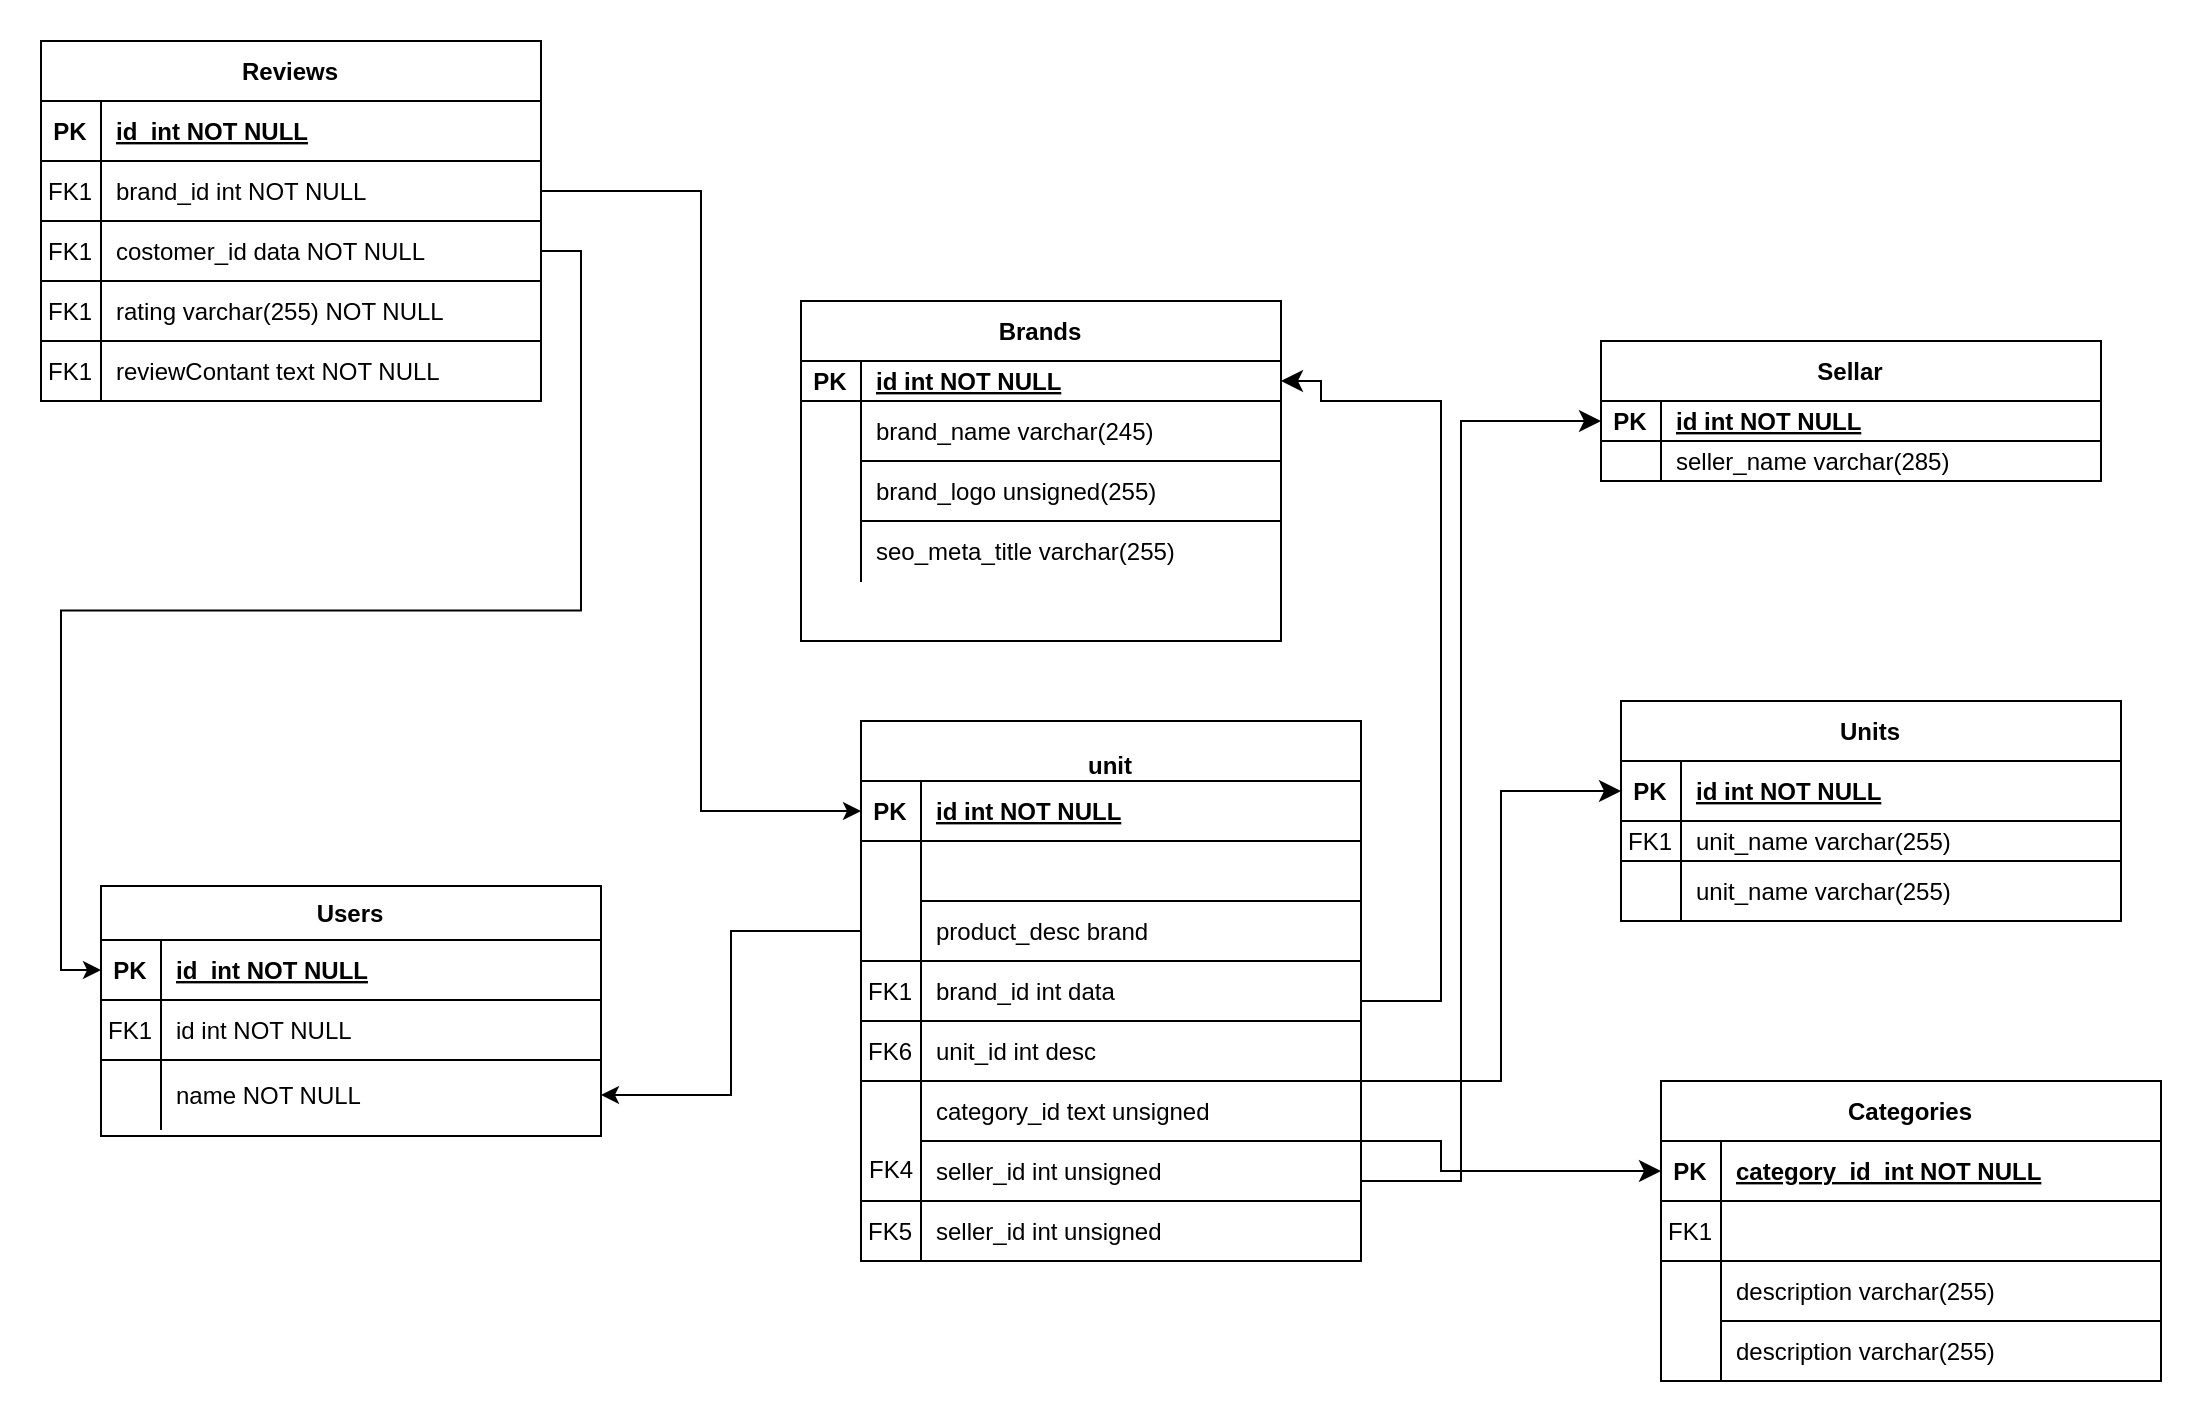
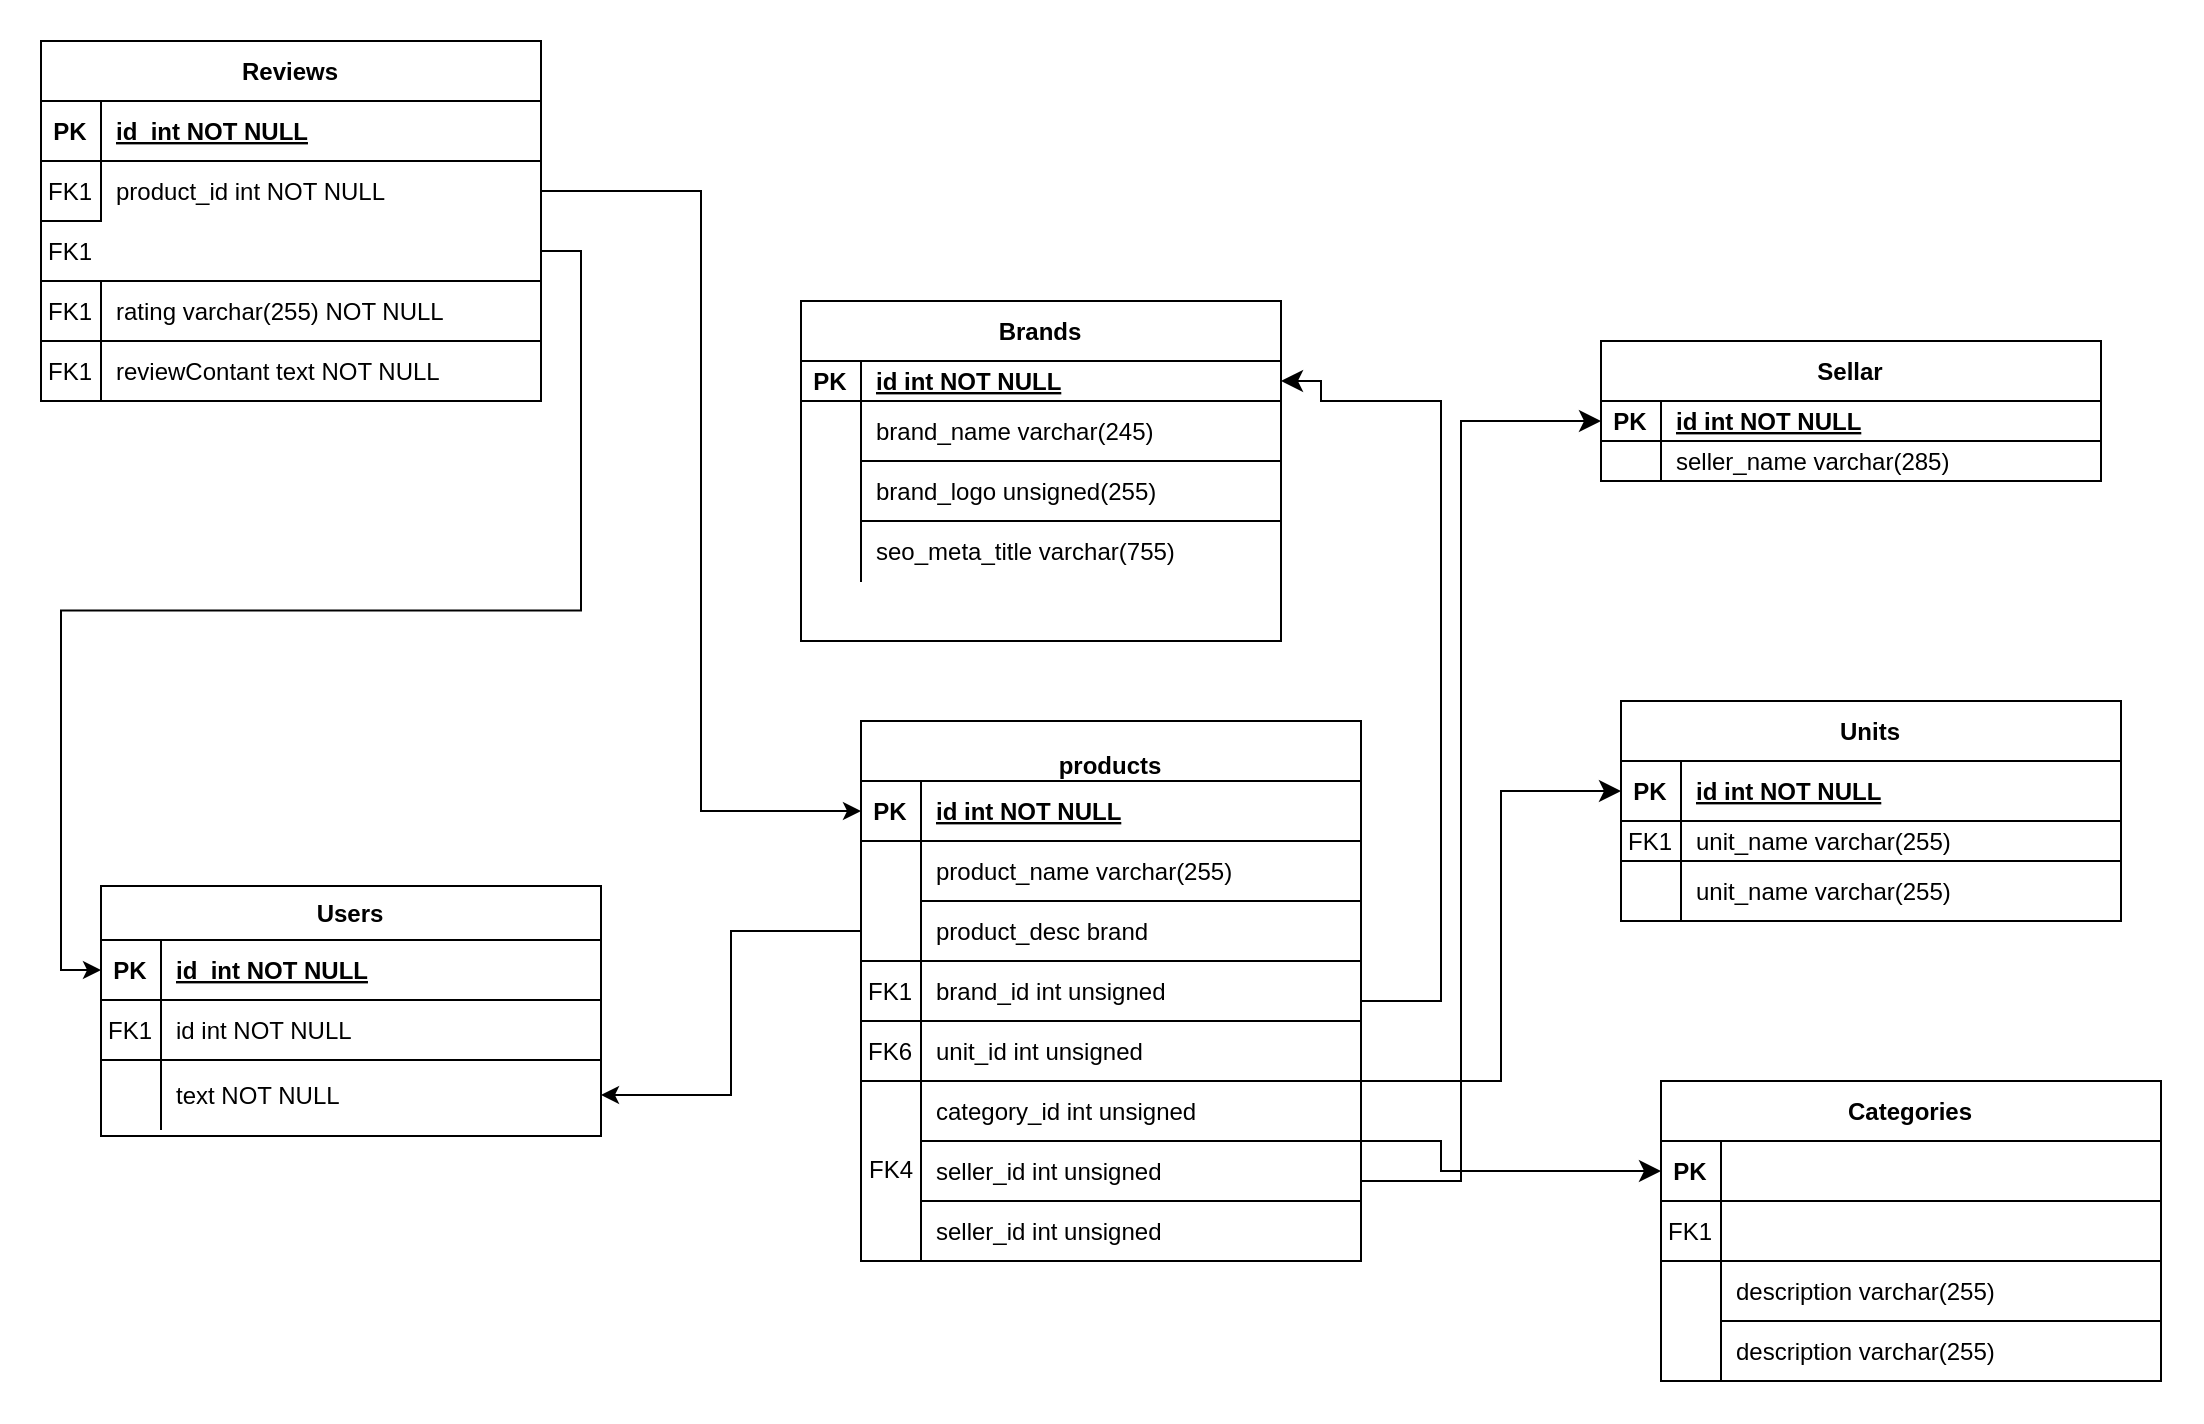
- <mxCell id="61" value="brand_id int NOT NULL" style="shape=partialRectangle;overflow=hidden;connectable=0;fillColor=none;top=0;left=0;bottom=0;right=0;align=left;spacingLeft=6;" parent="59" vertex="1"><mxGeometry x="30" width="220" height="30" as="geometry"><mxRectangle width="220" height="30" as="alternateBounds" /></mxGeometry></mxCell>
+ <mxCell id="61" value="product_id int NOT NULL" style="shape=partialRectangle;overflow=hidden;connectable=0;fillColor=none;top=0;left=0;bottom=0;right=0;align=left;spacingLeft=6;" parent="59" vertex="1"><mxGeometry x="30" width="220" height="30" as="geometry"><mxRectangle width="220" height="30" as="alternateBounds" /></mxGeometry></mxCell>
- <mxCell id="64" value="costomer_id data NOT NULL" style="shape=partialRectangle;overflow=hidden;connectable=0;fillColor=none;top=1;left=0;bottom=0;right=0;align=left;spacingLeft=6;" parent="62" vertex="1"><mxGeometry x="30" width="220" height="30" as="geometry"><mxRectangle width="220" height="30" as="alternateBounds" /></mxGeometry></mxCell>
- <mxCell id="20" value="seo_meta_title varchar(255)" style="shape=partialRectangle;overflow=hidden;connectable=0;fillColor=none;top=0;left=1;bottom=0;right=0;align=left;spacingLeft=6;" parent="1" vertex="1"><mxGeometry x="430" y="260" width="210" height="30" as="geometry"><mxRectangle width="210" height="30" as="alternateBounds" /></mxGeometry></mxCell>
+ <mxCell id="20" value="seo_meta_title varchar(755)" style="shape=partialRectangle;overflow=hidden;connectable=0;fillColor=none;top=0;left=1;bottom=0;right=0;align=left;spacingLeft=6;" parent="1" vertex="1"><mxGeometry x="430" y="260" width="210" height="30" as="geometry"><mxRectangle width="210" height="30" as="alternateBounds" /></mxGeometry></mxCell>
- <mxCell id="75" value="&#10;unit" style="shape=table;startSize=30;container=1;collapsible=1;childLayout=tableLayout;fixedRows=1;rowLines=0;fontStyle=1;align=center;resizeLast=1;" parent="74" vertex="1"><mxGeometry x="10" width="250" height="270" as="geometry" /></mxCell>
+ <mxCell id="75" value="&#10;products" style="shape=table;startSize=30;container=1;collapsible=1;childLayout=tableLayout;fixedRows=1;rowLines=0;fontStyle=1;align=center;resizeLast=1;" parent="74" vertex="1"><mxGeometry x="10" width="250" height="270" as="geometry" /></mxCell>
+ <mxCell id="81" value="product_name varchar(255)" style="shape=partialRectangle;overflow=hidden;connectable=0;fillColor=none;top=0;left=0;bottom=0;right=0;align=left;spacingLeft=6;" parent="79" vertex="1"><mxGeometry x="30" width="220" height="30" as="geometry"><mxRectangle width="220" height="30" as="alternateBounds" /></mxGeometry></mxCell>
- <mxCell id="85" value="brand_id int data" style="shape=partialRectangle;overflow=hidden;connectable=0;fillColor=none;top=1;left=1;bottom=1;right=0;align=left;spacingLeft=6;" parent="74" vertex="1"><mxGeometry x="40" y="120" width="220" height="30" as="geometry"><mxRectangle width="220" height="30" as="alternateBounds" /></mxGeometry></mxCell>
+ <mxCell id="85" value="brand_id int unsigned" style="shape=partialRectangle;overflow=hidden;connectable=0;fillColor=none;top=1;left=1;bottom=1;right=0;align=left;spacingLeft=6;" parent="74" vertex="1"><mxGeometry x="40" y="120" width="220" height="30" as="geometry"><mxRectangle width="220" height="30" as="alternateBounds" /></mxGeometry></mxCell>
- <mxCell id="86" value="unit_id int desc" style="shape=partialRectangle;overflow=hidden;connectable=0;fillColor=none;top=1;left=1;bottom=1;right=0;align=left;spacingLeft=6;" parent="74" vertex="1"><mxGeometry x="40" y="150" width="220" height="30" as="geometry"><mxRectangle width="220" height="30" as="alternateBounds" /></mxGeometry></mxCell>
+ <mxCell id="86" value="unit_id int unsigned" style="shape=partialRectangle;overflow=hidden;connectable=0;fillColor=none;top=1;left=1;bottom=1;right=0;align=left;spacingLeft=6;" parent="74" vertex="1"><mxGeometry x="40" y="150" width="220" height="30" as="geometry"><mxRectangle width="220" height="30" as="alternateBounds" /></mxGeometry></mxCell>
- <mxCell id="33" value="name NOT NULL" style="shape=partialRectangle;overflow=hidden;connectable=0;fillColor=none;top=1;left=0;bottom=0;right=0;align=left;spacingLeft=6;" parent="31" vertex="1"><mxGeometry x="30" width="220" height="35" as="geometry"><mxRectangle width="220" height="35" as="alternateBounds" /></mxGeometry></mxCell>
+ <mxCell id="33" value="text NOT NULL" style="shape=partialRectangle;overflow=hidden;connectable=0;fillColor=none;top=1;left=0;bottom=0;right=0;align=left;spacingLeft=6;" parent="31" vertex="1"><mxGeometry x="30" width="220" height="35" as="geometry"><mxRectangle width="220" height="35" as="alternateBounds" /></mxGeometry></mxCell>
- <mxCell id="87" value="category_id text unsigned" style="shape=partialRectangle;overflow=hidden;connectable=0;fillColor=none;top=1;left=1;bottom=1;right=0;align=left;spacingLeft=6;" parent="74" vertex="1"><mxGeometry x="40" y="180" width="220" height="30" as="geometry"><mxRectangle width="220" height="30" as="alternateBounds" /></mxGeometry></mxCell>
+ <mxCell id="87" value="category_id int unsigned" style="shape=partialRectangle;overflow=hidden;connectable=0;fillColor=none;top=1;left=1;bottom=1;right=0;align=left;spacingLeft=6;" parent="74" vertex="1"><mxGeometry x="40" y="180" width="220" height="30" as="geometry"><mxRectangle width="220" height="30" as="alternateBounds" /></mxGeometry></mxCell>
- <mxCell id="41" value="category_id  int NOT NULL " style="shape=partialRectangle;overflow=hidden;connectable=0;fillColor=none;top=0;left=0;bottom=0;right=0;align=left;spacingLeft=6;fontStyle=5;" parent="39" vertex="1"><mxGeometry x="30" width="220" height="30" as="geometry"><mxRectangle width="220" height="30" as="alternateBounds" /></mxGeometry></mxCell>
- <mxCell id="93" value="FK5" style="shape=partialRectangle;overflow=hidden;connectable=0;fillColor=none;top=1;left=0;bottom=1;right=0;" parent="74" vertex="1"><mxGeometry x="10" y="240" width="30" height="30" as="geometry"><mxRectangle width="30" height="30" as="alternateBounds" /></mxGeometry></mxCell>
